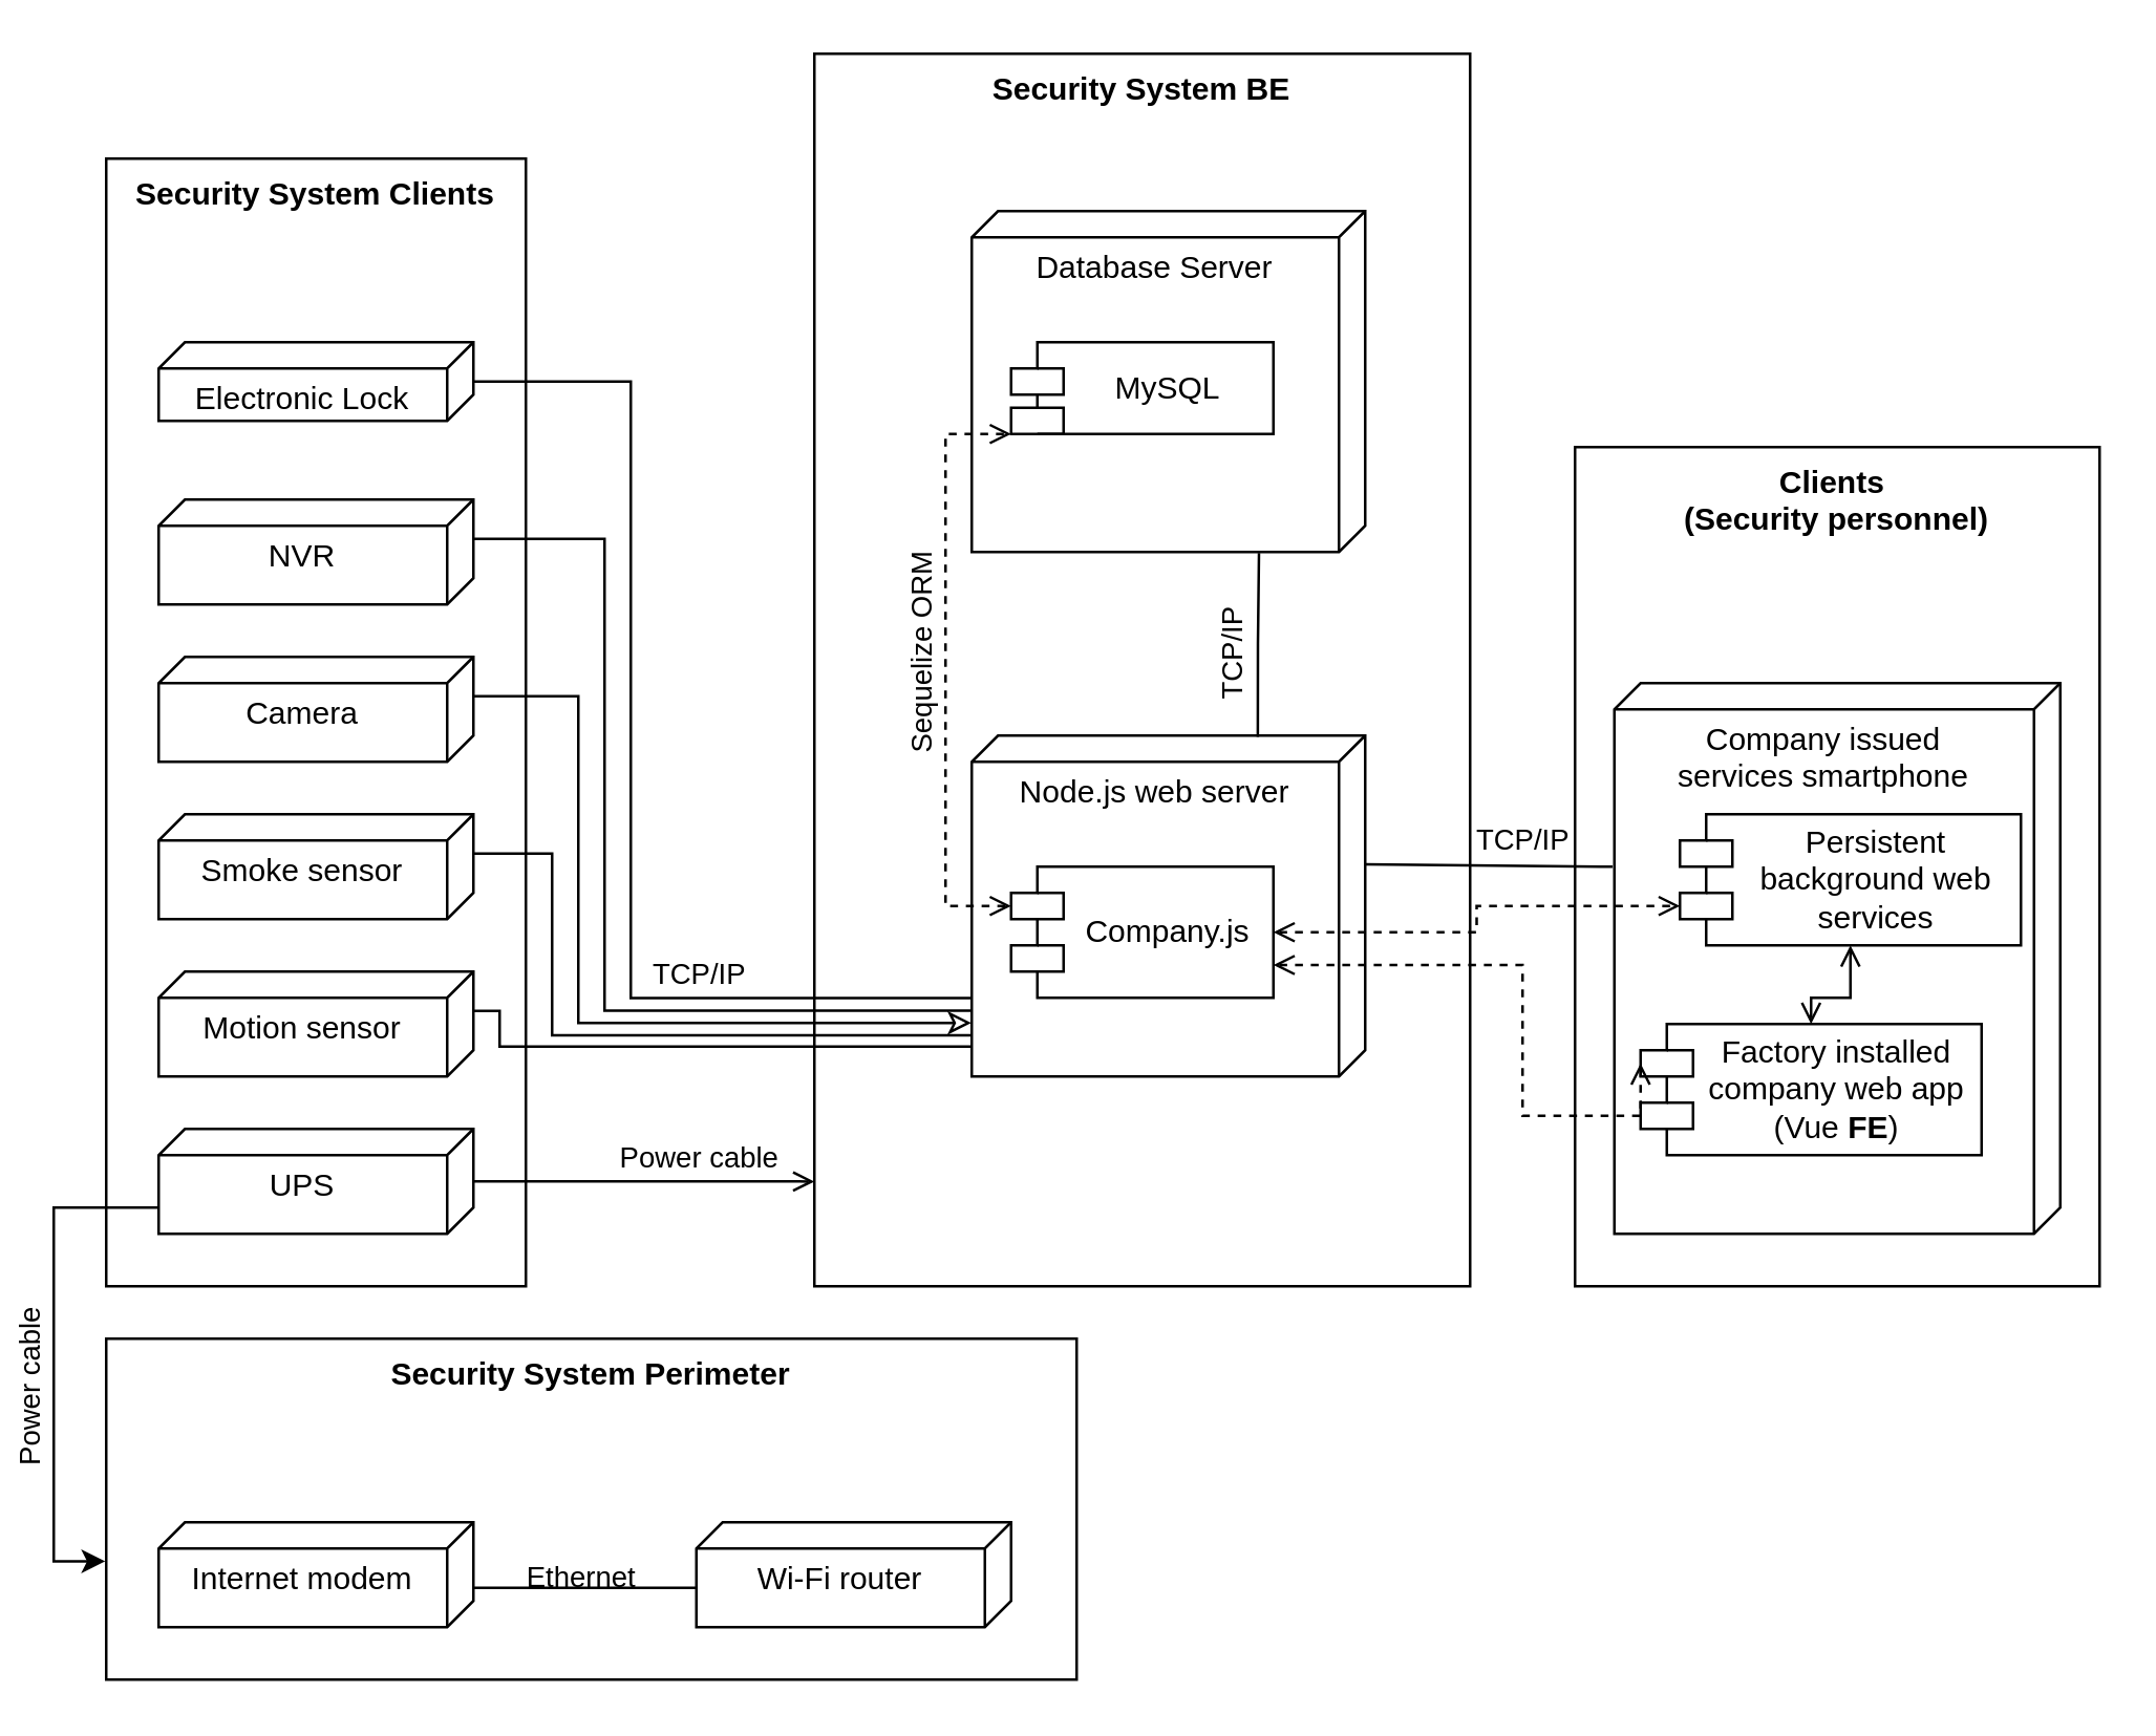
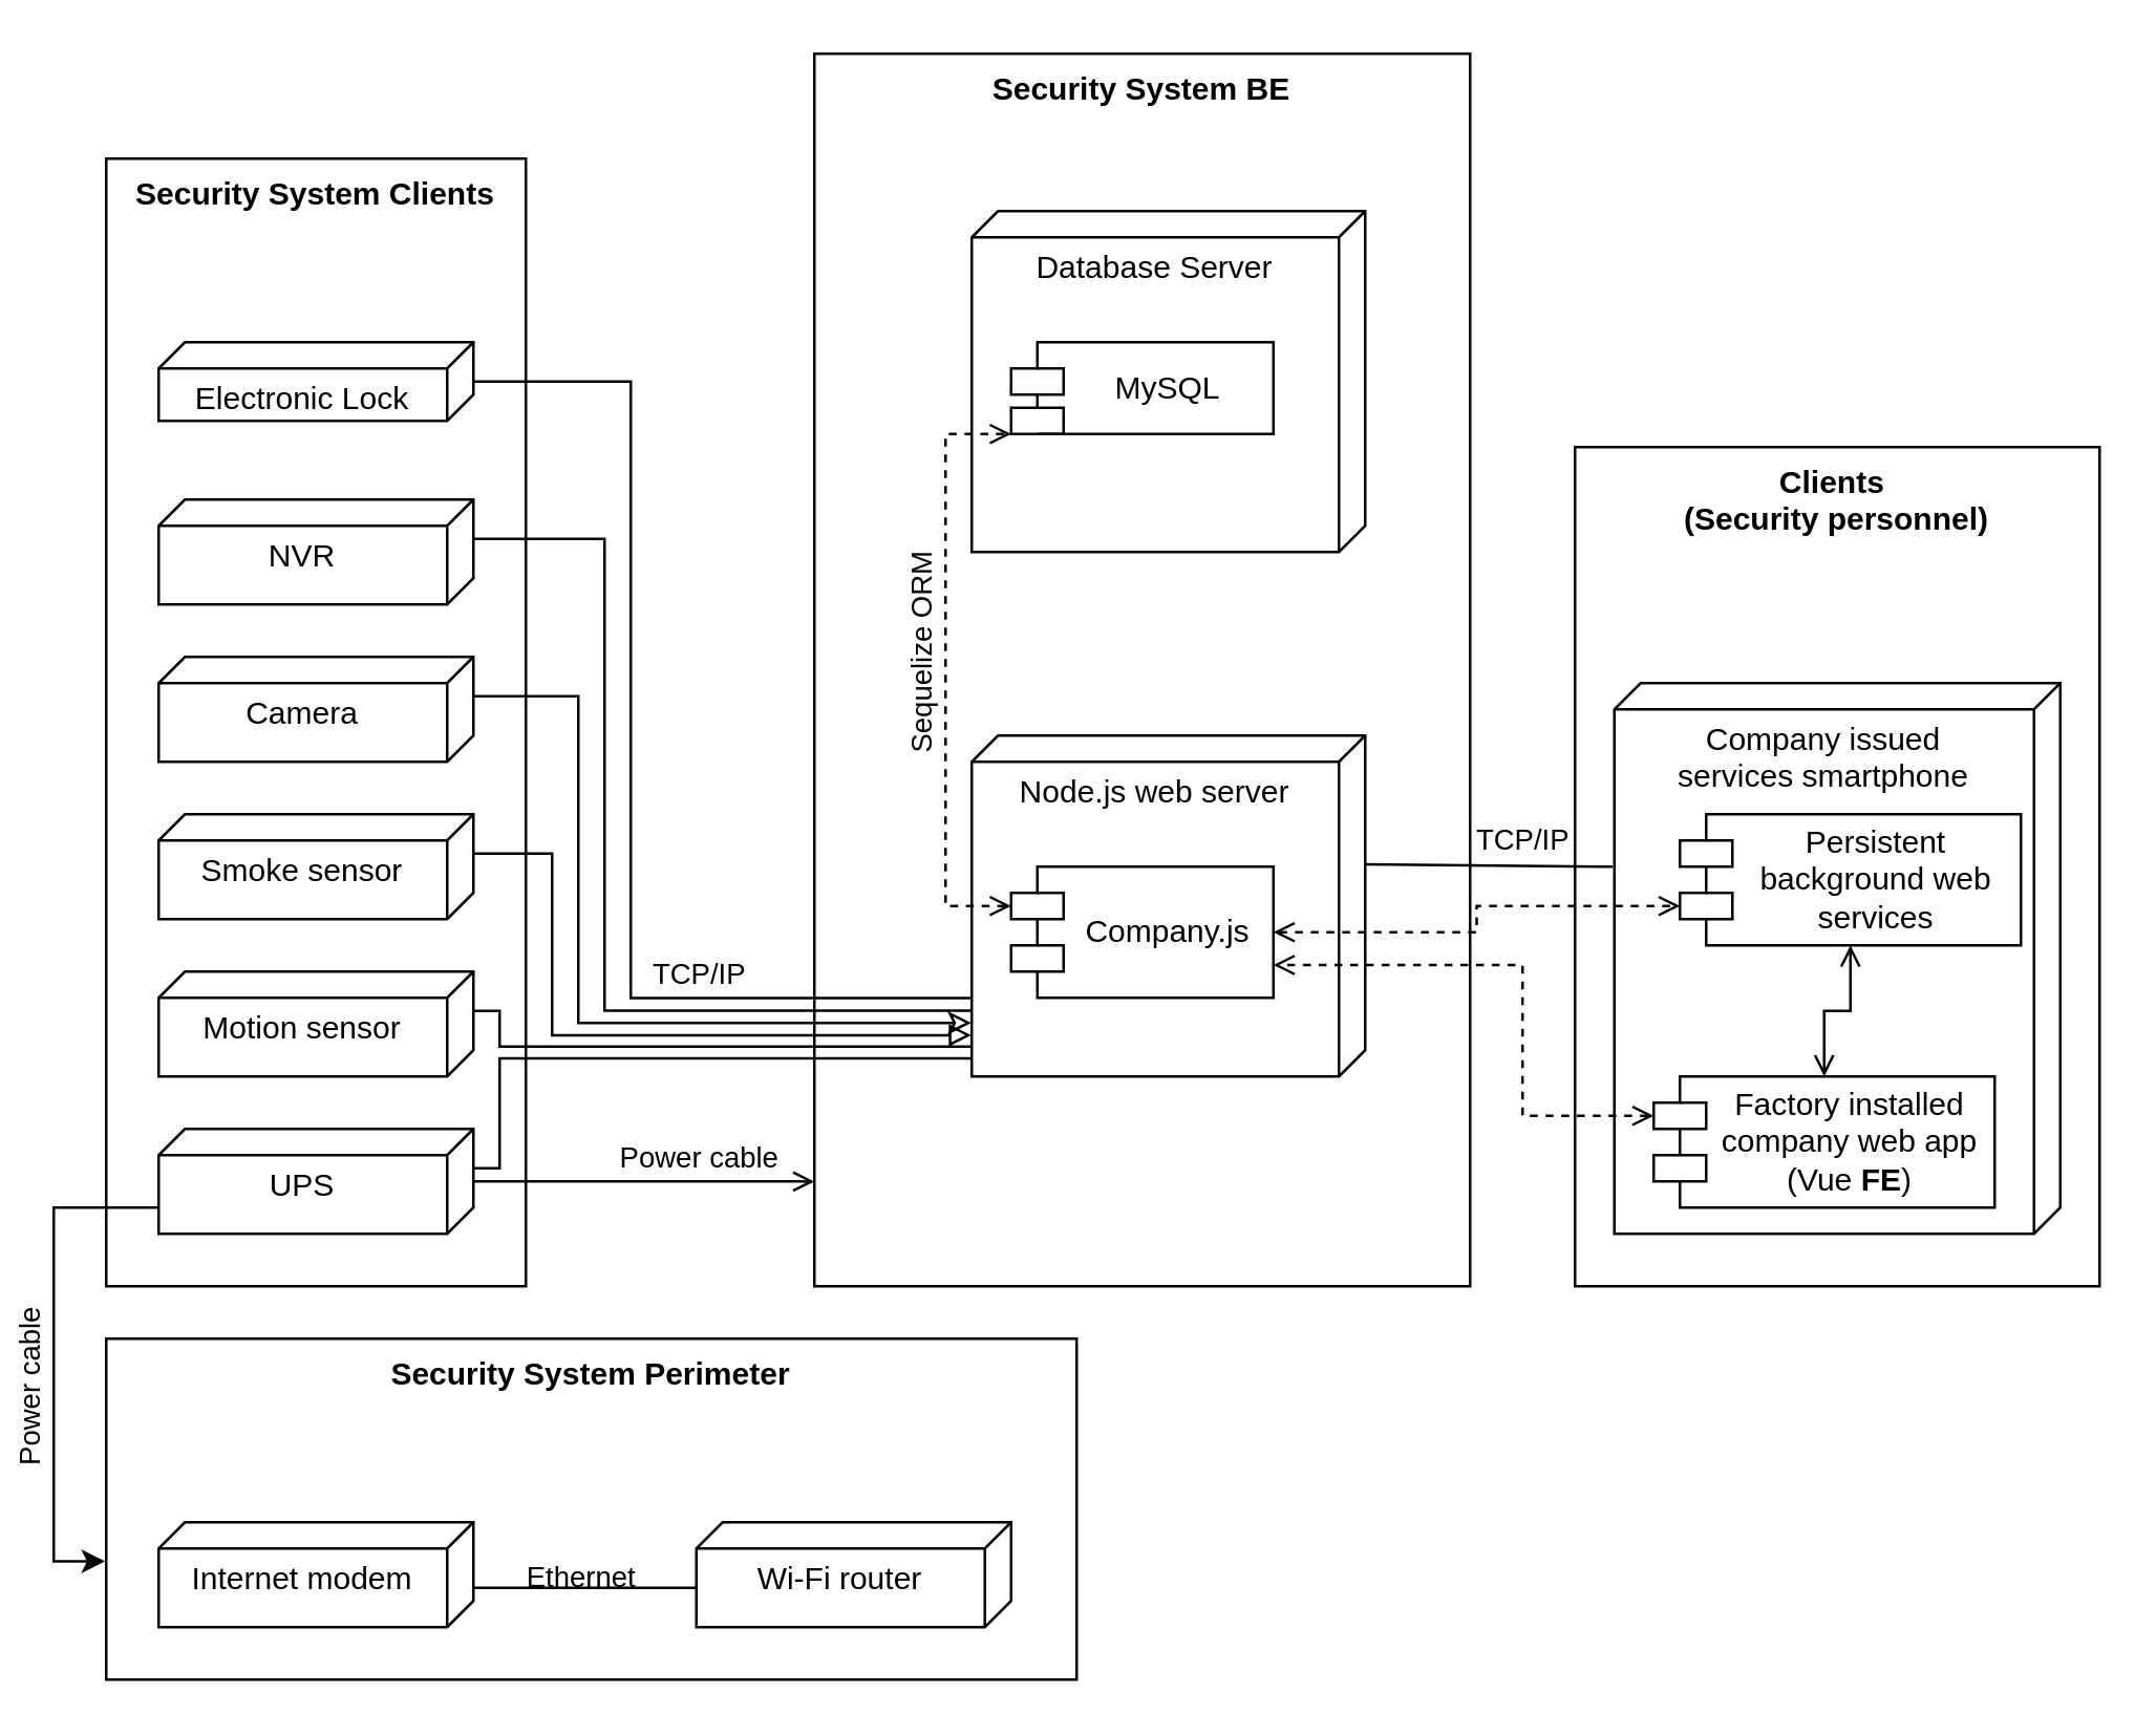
- <mxCell id="16" style="edgeStyle=orthogonalEdgeStyle;rounded=0;orthogonalLoop=1;jettySize=auto;html=1;exitX=0.004;exitY=0.273;exitDx=0;exitDy=0;exitPerimeter=0;entryX=1.003;entryY=0.27;entryDx=0;entryDy=0;entryPerimeter=0;endArrow=none;endFill=0;" parent="1" source="11" target="5" edge="1"><mxGeometry relative="1" as="geometry" /></mxCell>
- <mxCell id="17" value="TCP/IP" style="edgeLabel;html=1;align=center;verticalAlign=middle;resizable=0;points=[];labelBorderColor=none;rotation=-90;labelBackgroundColor=none;" parent="16" vertex="1" connectable="0"><mxGeometry x="0.157" y="1" relative="1" as="geometry"><mxPoint x="-9" y="10" as="offset" /></mxGeometry></mxCell>
- <mxCell id="28" style="edgeStyle=orthogonalEdgeStyle;rounded=0;orthogonalLoop=1;jettySize=auto;html=1;entryX=0.879;entryY=1.001;entryDx=0;entryDy=0;entryPerimeter=0;endArrow=none;endFill=0;exitX=0;exitY=0;exitDx=15;exitDy=0;exitPerimeter=0;" parent="1" source="23" target="11" edge="1"><mxGeometry relative="1" as="geometry"><Array as="points"><mxPoint x="210" y="325" /><mxPoint x="210" y="394" /></Array></mxGeometry></mxCell>
+ <mxCell id="28" style="edgeStyle=orthogonalEdgeStyle;rounded=0;orthogonalLoop=1;jettySize=auto;html=1;entryX=0.879;entryY=1.001;entryDx=0;entryDy=0;entryPerimeter=0;endArrow=block;endFill=0;exitX=0;exitY=0;exitDx=15;exitDy=0;exitPerimeter=0;" parent="1" source="23" target="11" edge="1"><mxGeometry relative="1" as="geometry"><Array as="points"><mxPoint x="210" y="325" /><mxPoint x="210" y="394" /></Array></mxGeometry></mxCell>
+ <mxCell id="26" style="edgeStyle=orthogonalEdgeStyle;rounded=0;orthogonalLoop=1;jettySize=auto;html=1;entryX=0.947;entryY=0.999;entryDx=0;entryDy=0;entryPerimeter=0;endArrow=none;endFill=0;exitX=0;exitY=0;exitDx=15;exitDy=0;exitPerimeter=0;" parent="1" source="25" target="11" edge="1"><mxGeometry relative="1" as="geometry"><Array as="points"><mxPoint x="190" y="445" /><mxPoint x="190" y="403" /></Array></mxGeometry></mxCell>
- <mxCell id="10" value="Factory installed company web app (Vue&amp;nbsp;&lt;b&gt;FE&lt;/b&gt;)" style="shape=module;align=left;spacingLeft=20;align=center;verticalAlign=middle;whiteSpace=wrap;html=1;" parent="1" vertex="1"><mxGeometry x="625" y="390" width="130" height="50" as="geometry" /></mxCell>
+ <mxCell id="10" value="Factory installed company web app (Vue&amp;nbsp;&lt;b&gt;FE&lt;/b&gt;)" style="shape=module;align=left;spacingLeft=20;align=center;verticalAlign=middle;whiteSpace=wrap;html=1;" parent="1" vertex="1"><mxGeometry x="630" y="410" width="130" height="50" as="geometry" /></mxCell>
